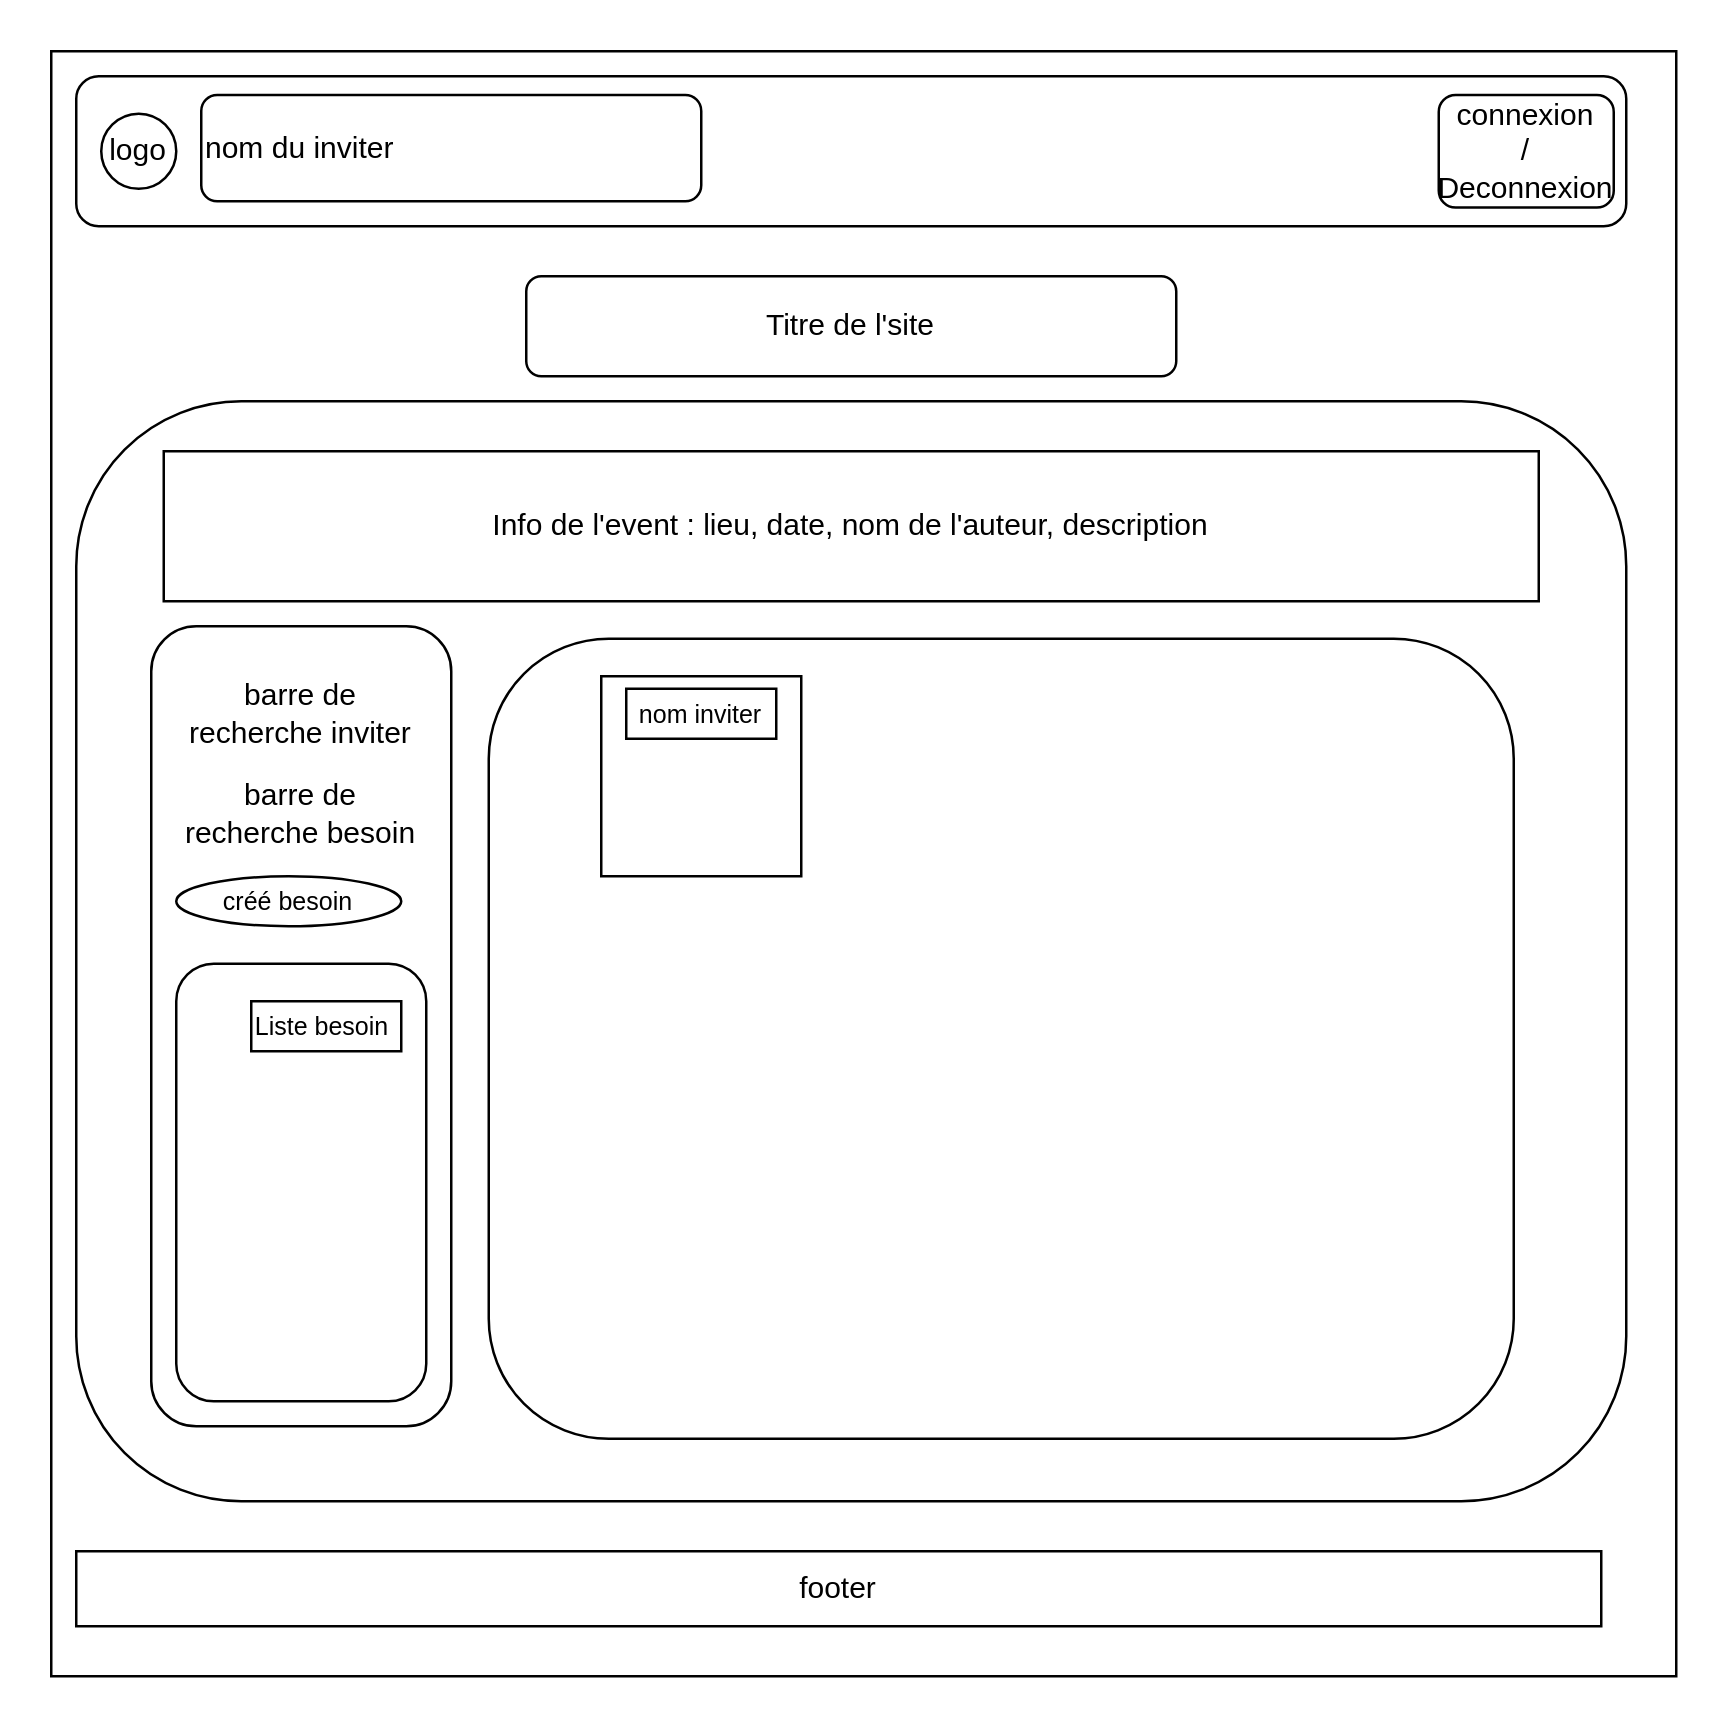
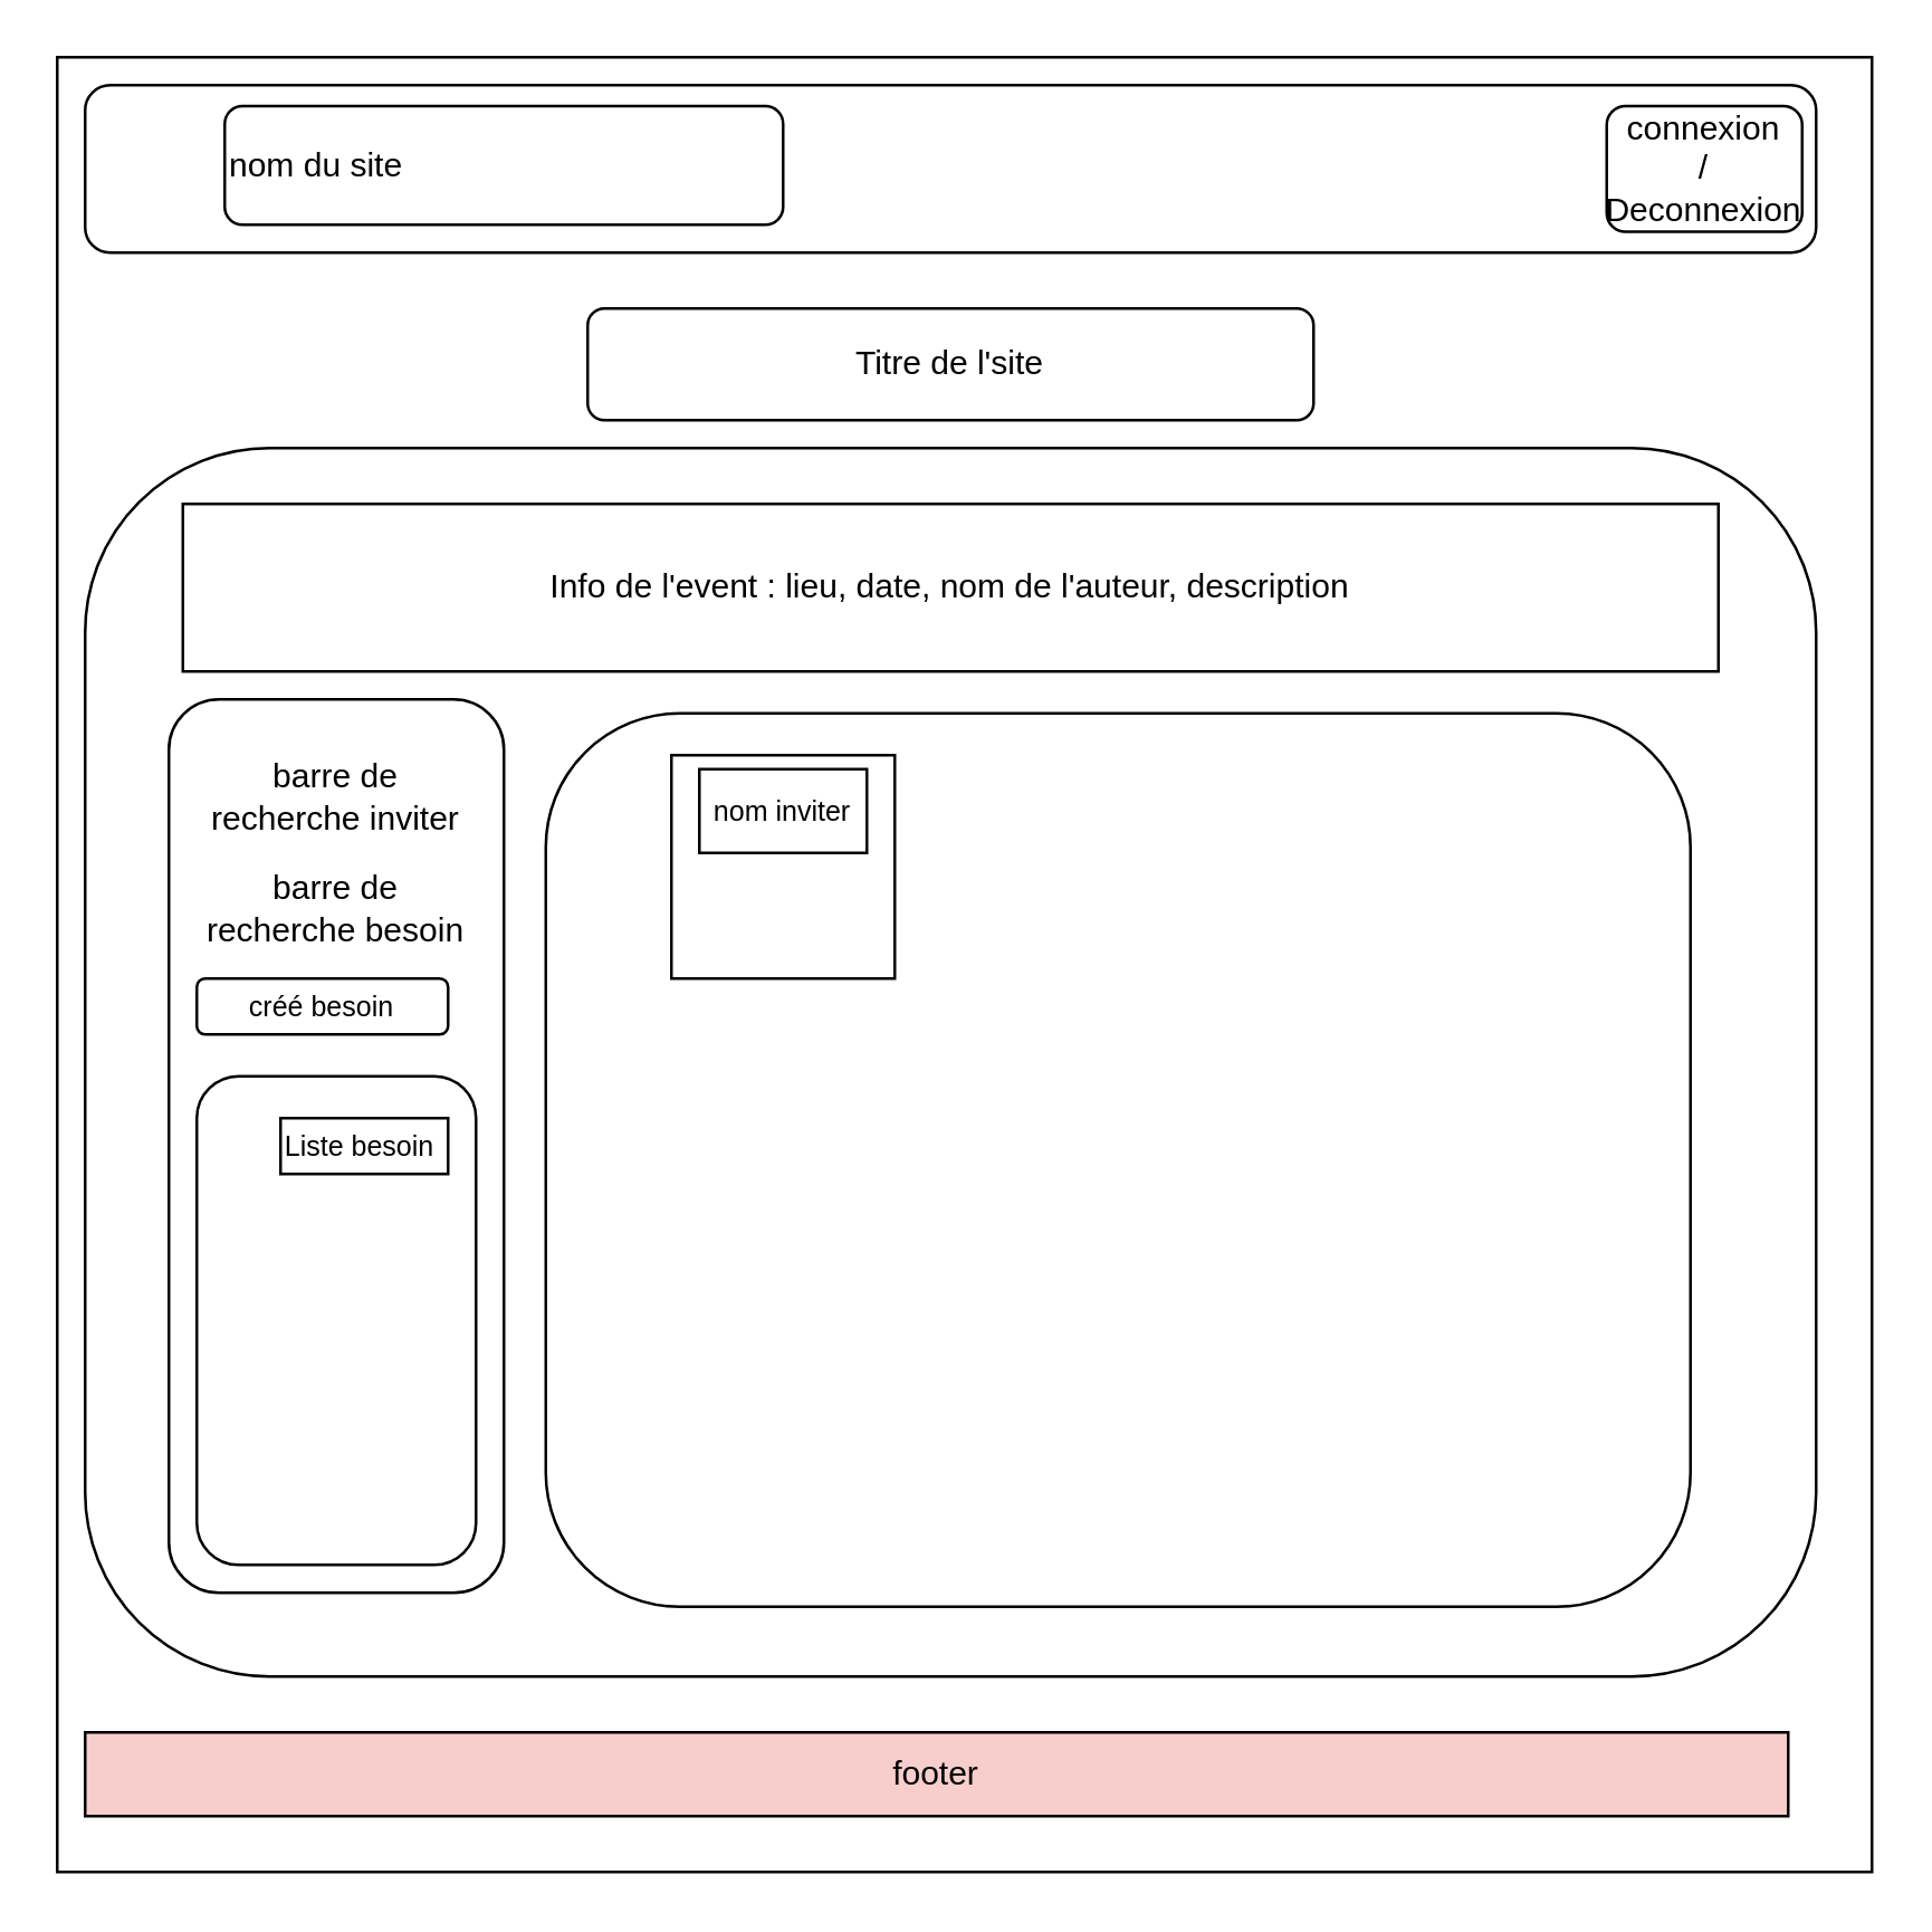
- <mxCell id="7" value="nom du inviter" style="rounded=1;whiteSpace=wrap;html=1;align=left;" parent="1" vertex="1"><mxGeometry x="80" y="37.5" width="200" height="42.5" as="geometry" /></mxCell>
+ <mxCell id="7" value="nom du site" style="rounded=1;whiteSpace=wrap;html=1;align=left;" parent="1" vertex="1"><mxGeometry x="80" y="37.5" width="200" height="42.5" as="geometry" /></mxCell>
- <mxCell id="4" value="logo" style="ellipse;whiteSpace=wrap;html=1;aspect=fixed;" parent="1" vertex="1"><mxGeometry x="40" y="45" width="30" height="30" as="geometry" /></mxCell>
- <mxCell id="15" value="&lt;font style=&quot;font-size: 10px;&quot;&gt;nom inviter&lt;/font&gt;" style="rounded=0;whiteSpace=wrap;html=1;shadow=0;" parent="1" vertex="1"><mxGeometry x="250" y="275" width="60" height="20" as="geometry" /></mxCell>
+ <mxCell id="15" value="&lt;font style=&quot;font-size: 10px;&quot;&gt;nom inviter&lt;/font&gt;" style="rounded=0;whiteSpace=wrap;html=1;shadow=0;" parent="1" vertex="1"><mxGeometry x="250" y="275" width="60" height="30" as="geometry" /></mxCell>
- <mxCell id="17" value="créé besoin" style="ellipse;whiteSpace=wrap;html=1;shadow=0;fontSize=10;" parent="1" vertex="1"><mxGeometry x="70" y="350" width="90" height="20" as="geometry" /></mxCell>
+ <mxCell id="17" value="créé besoin" style="whiteSpace=wrap;html=1;shadow=0;fontSize=10;rounded=1;" parent="1" vertex="1"><mxGeometry x="70" y="350" width="90" height="20" as="geometry" /></mxCell>
- <mxCell id="5" value="footer" style="rounded=0;whiteSpace=wrap;html=1;" parent="1" vertex="1"><mxGeometry x="30" y="620" width="610" height="30" as="geometry" /></mxCell>
+ <mxCell id="5" value="footer" style="rounded=0;whiteSpace=wrap;html=1;fillColor=#f8cecc;" parent="1" vertex="1"><mxGeometry x="30" y="620" width="610" height="30" as="geometry" /></mxCell>
